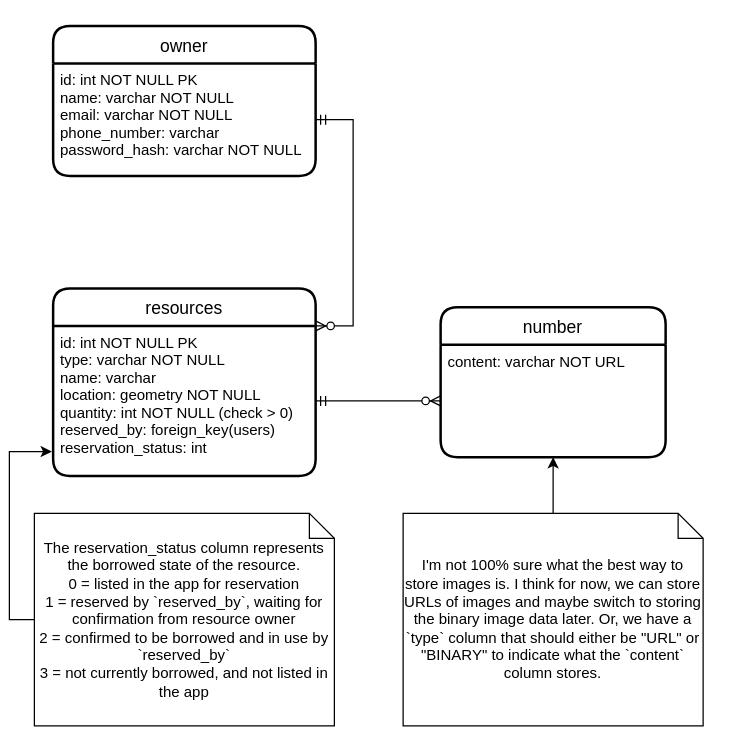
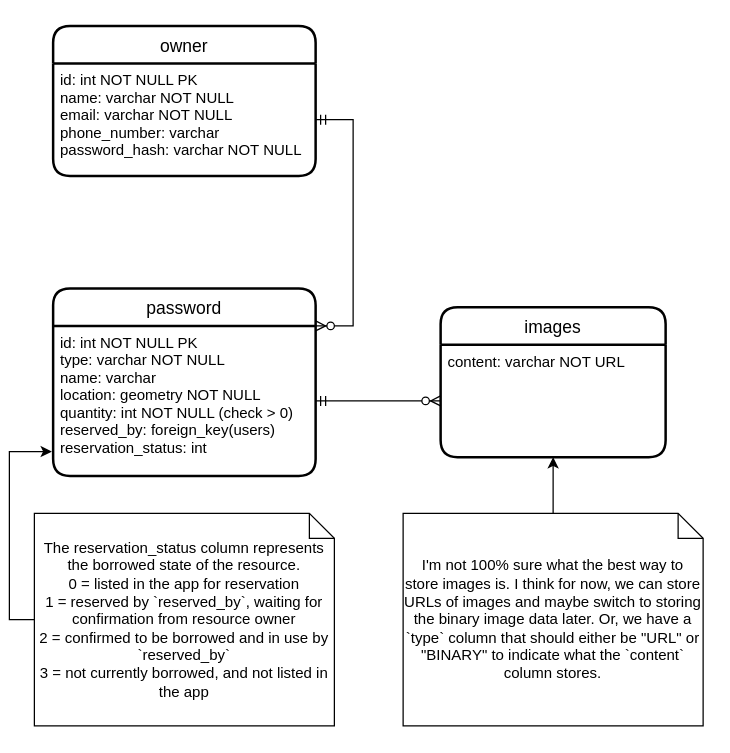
- <mxCell id="4" value="resources" style="swimlane;childLayout=stackLayout;horizontal=1;startSize=30;horizontalStack=0;rounded=1;fontSize=14;fontStyle=0;strokeWidth=2;resizeParent=0;resizeLast=1;shadow=0;dashed=0;align=center;" parent="1" vertex="1"><mxGeometry x="35" y="230" width="210" height="150" as="geometry" /></mxCell>
+ <mxCell id="4" value="password" style="swimlane;childLayout=stackLayout;horizontal=1;startSize=30;horizontalStack=0;rounded=1;fontSize=14;fontStyle=0;strokeWidth=2;resizeParent=0;resizeLast=1;shadow=0;dashed=0;align=center;" parent="1" vertex="1"><mxGeometry x="35" y="230" width="210" height="150" as="geometry" /></mxCell>
- <mxCell id="6" value="number" style="swimlane;childLayout=stackLayout;horizontal=1;startSize=30;horizontalStack=0;rounded=1;fontSize=14;fontStyle=0;strokeWidth=2;resizeParent=0;resizeLast=1;shadow=0;dashed=0;align=center;" parent="1" vertex="1"><mxGeometry x="345" y="245" width="180" height="120" as="geometry" /></mxCell>
+ <mxCell id="6" value="images" style="swimlane;childLayout=stackLayout;horizontal=1;startSize=30;horizontalStack=0;rounded=1;fontSize=14;fontStyle=0;strokeWidth=2;resizeParent=0;resizeLast=1;shadow=0;dashed=0;align=center;" parent="1" vertex="1"><mxGeometry x="345" y="245" width="180" height="120" as="geometry" /></mxCell>
